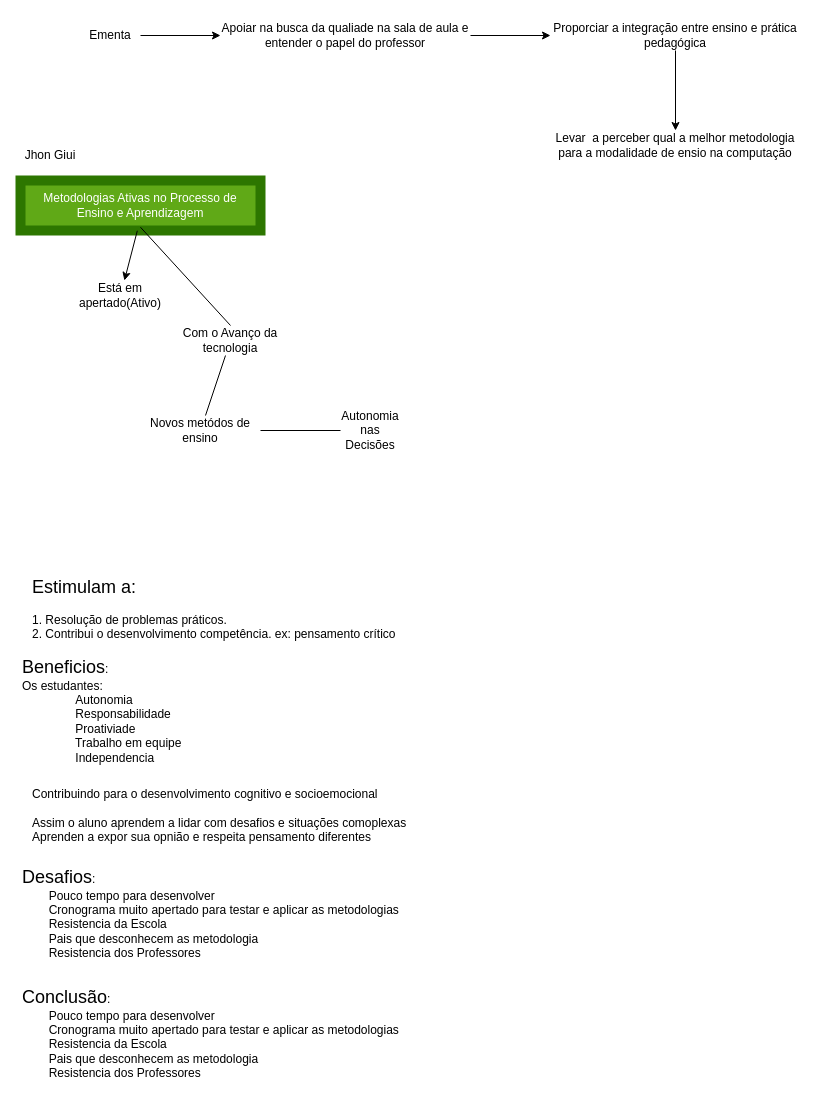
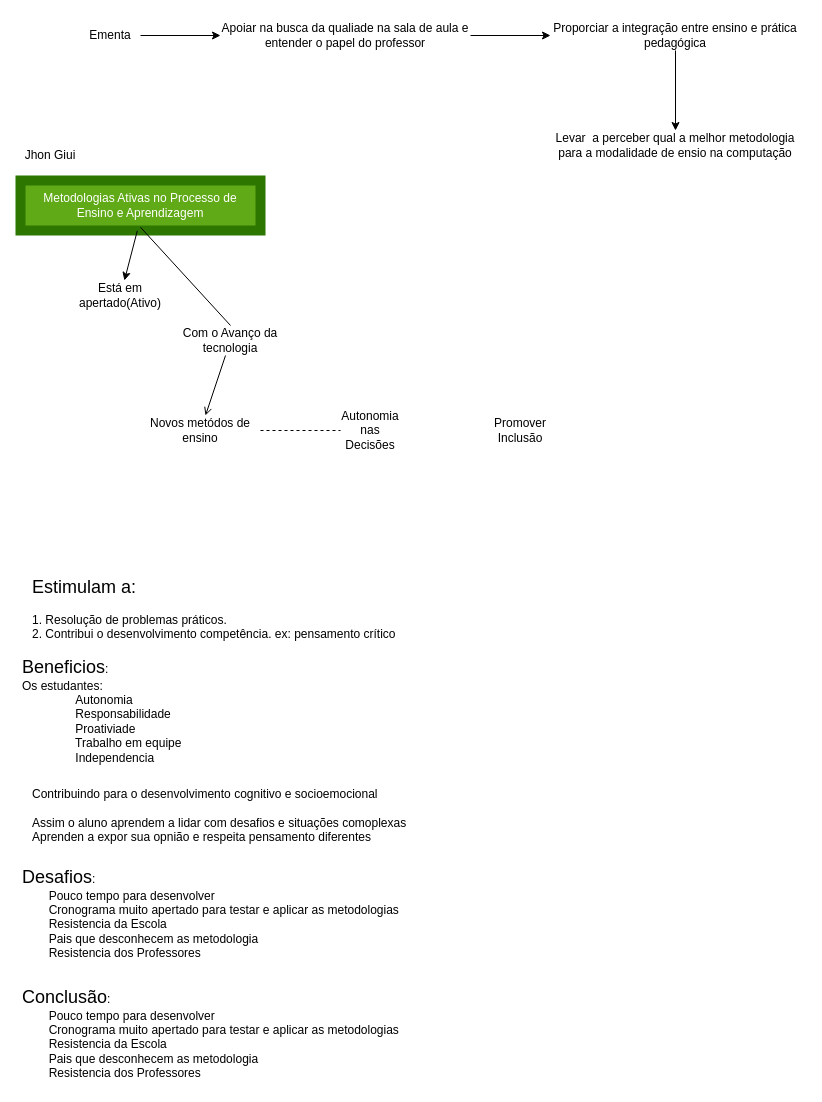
- <mxCell id="12" value="" style="html=1;startArrow=none;startFill=0;endArrow=none;endFill=0;jumpStyle=sharp;" parent="1" source="13" target="15" edge="1"><mxGeometry relative="1" as="geometry" /></mxCell>
+ <mxCell id="12" value="" style="html=1;startArrow=none;startFill=0;endArrow=open;endFill=0;jumpStyle=sharp;" parent="1" source="13" target="15" edge="1"><mxGeometry relative="1" as="geometry" /></mxCell>
- <mxCell id="14" value="" style="edgeStyle=none;html=1;startArrow=none;startFill=0;endArrow=none;endFill=0;" parent="1" source="15" target="16" edge="1"><mxGeometry relative="1" as="geometry" /></mxCell>
+ <mxCell id="14" value="" style="edgeStyle=none;html=1;startArrow=none;startFill=0;endArrow=none;endFill=0;dashed=1;" parent="1" source="15" target="16" edge="1"><mxGeometry relative="1" as="geometry" /></mxCell>
+ <mxCell id="17" value="Promover Inclusão" style="text;strokeColor=none;align=center;fillColor=none;html=1;verticalAlign=middle;whiteSpace=wrap;rounded=0;strokeWidth=10;" parent="1" vertex="1"><mxGeometry x="490" y="415" width="60" height="30" as="geometry" /></mxCell>
